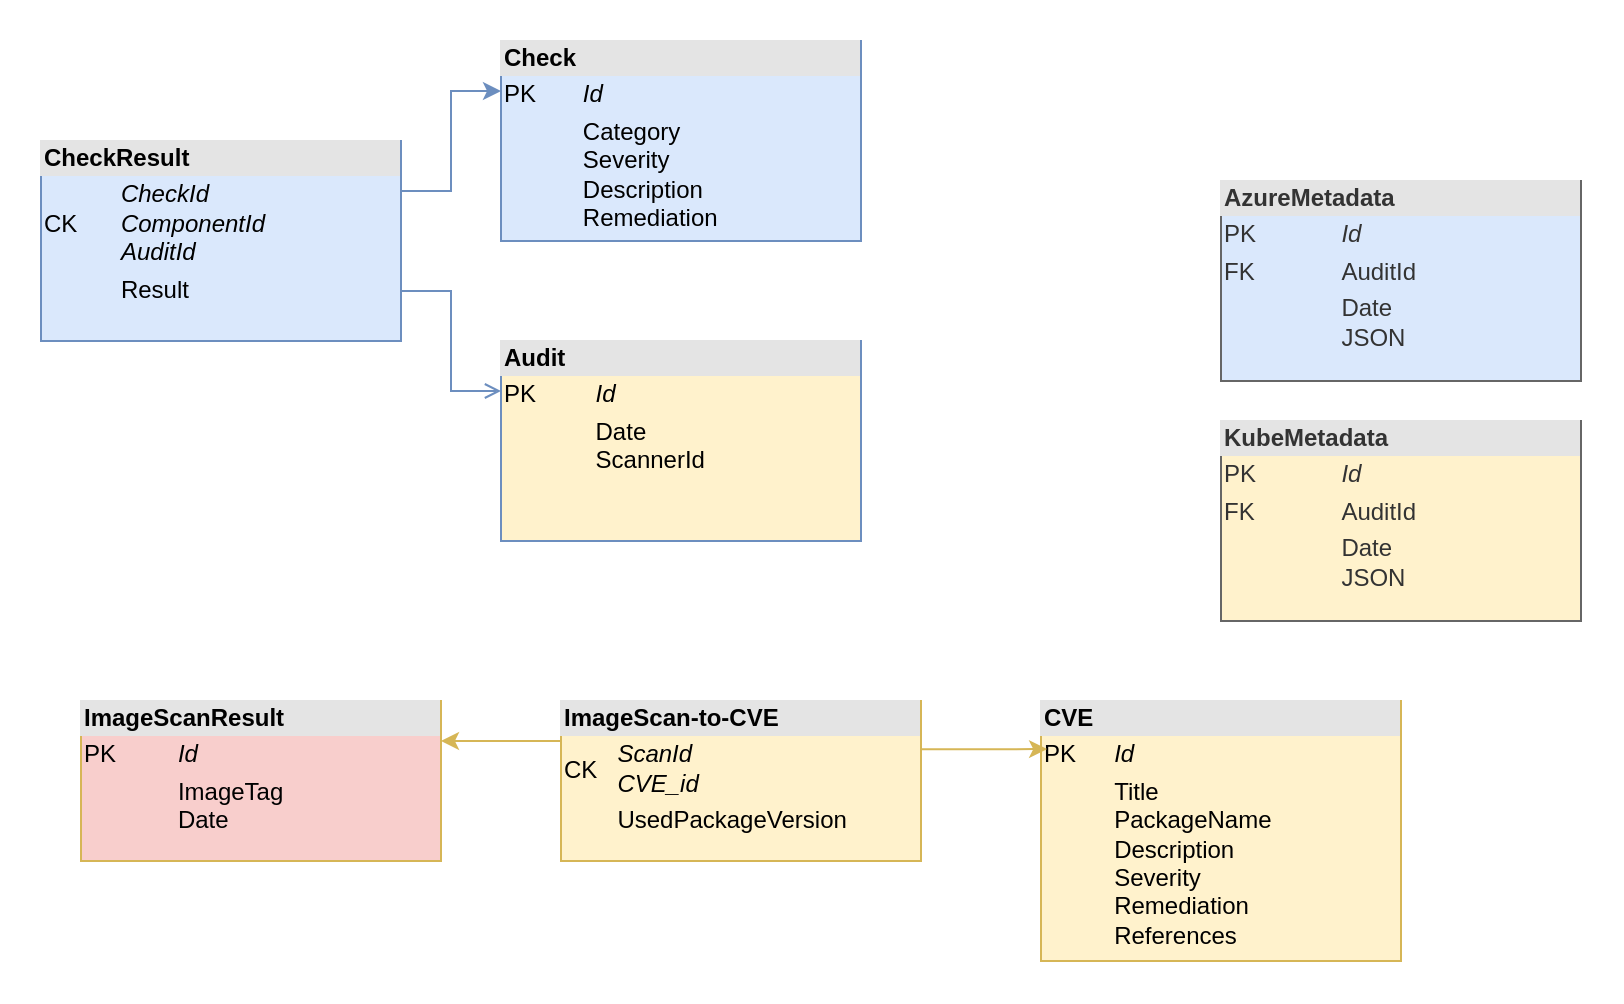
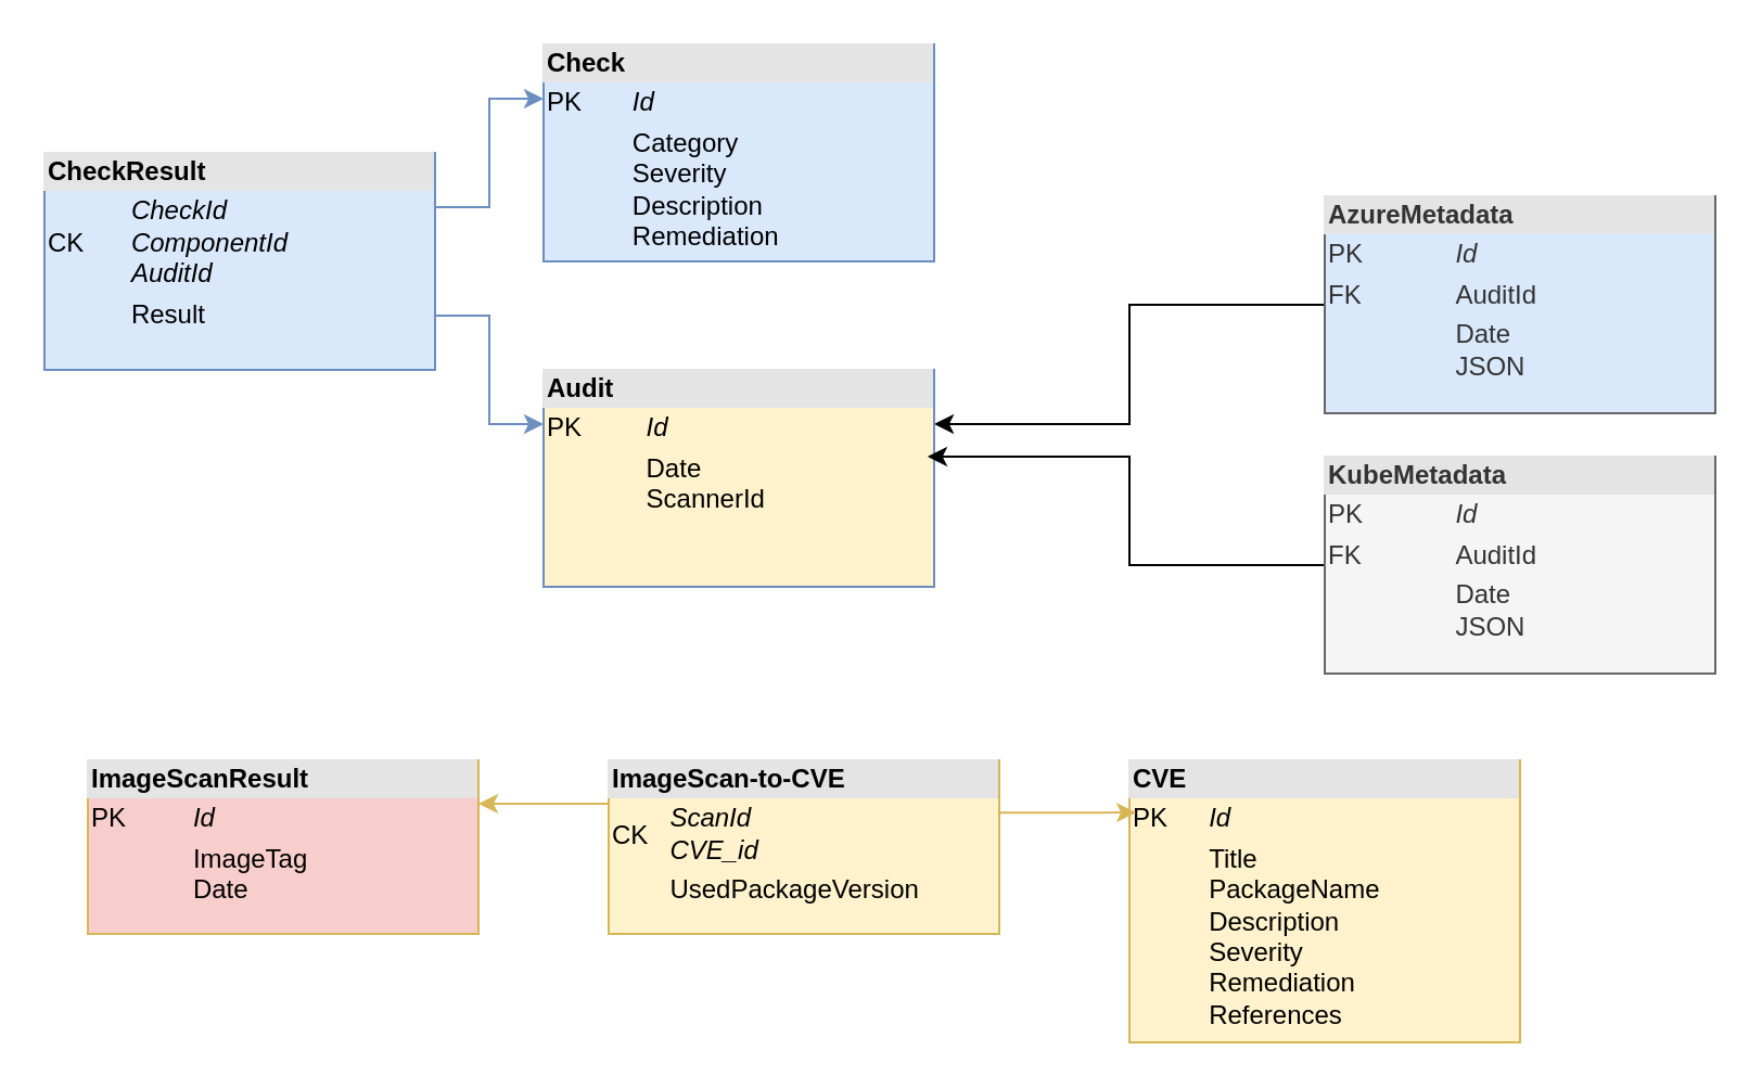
+ <mxCell id="6" style="edgeStyle=orthogonalEdgeStyle;rounded=0;orthogonalLoop=1;jettySize=auto;html=1;exitX=0;exitY=0.5;exitDx=0;exitDy=0;entryX=1;entryY=0.25;entryDx=0;entryDy=0;" parent="1" source="7" target="8" edge="1"><mxGeometry relative="1" as="geometry" /></mxCell>
- <mxCell id="4" style="edgeStyle=orthogonalEdgeStyle;rounded=0;orthogonalLoop=1;jettySize=auto;html=1;exitX=1;exitY=0.75;exitDx=0;exitDy=0;entryX=0;entryY=0.25;entryDx=0;entryDy=0;fillColor=#dae8fc;strokeColor=#6c8ebf;endArrow=open;" parent="1" source="5" target="8" edge="1"><mxGeometry relative="1" as="geometry" /></mxCell>
+ <mxCell id="4" style="edgeStyle=orthogonalEdgeStyle;rounded=0;orthogonalLoop=1;jettySize=auto;html=1;exitX=1;exitY=0.75;exitDx=0;exitDy=0;entryX=0;entryY=0.25;entryDx=0;entryDy=0;fillColor=#dae8fc;strokeColor=#6c8ebf;" parent="1" source="5" target="8" edge="1"><mxGeometry relative="1" as="geometry" /></mxCell>
+ <mxCell id="9" style="edgeStyle=orthogonalEdgeStyle;rounded=0;orthogonalLoop=1;jettySize=auto;html=1;exitX=0;exitY=0.5;exitDx=0;exitDy=0;entryX=0.983;entryY=0.4;entryDx=0;entryDy=0;entryPerimeter=0;" parent="1" source="10" target="8" edge="1"><mxGeometry relative="1" as="geometry" /></mxCell>
- <mxCell id="10" value="&lt;div style=&quot;box-sizing: border-box ; width: 100% ; background: #e4e4e4 ; padding: 2px&quot;&gt;&lt;b&gt;KubeMetadata&lt;/b&gt;&lt;/div&gt;&lt;table style=&quot;width: 100% ; font-size: 1em&quot; cellpadding=&quot;2&quot; cellspacing=&quot;0&quot;&gt;&lt;tbody&gt;&lt;tr&gt;&lt;td&gt;PK&lt;/td&gt;&lt;td&gt;&lt;i&gt;Id&lt;/i&gt;&lt;/td&gt;&lt;/tr&gt;&lt;tr&gt;&lt;td&gt;FK&lt;/td&gt;&lt;td&gt;AuditId&lt;/td&gt;&lt;/tr&gt;&lt;tr&gt;&lt;td&gt;&lt;br&gt;&lt;/td&gt;&lt;td&gt;Date&lt;br&gt;JSON&lt;br&gt;&lt;/td&gt;&lt;/tr&gt;&lt;tr&gt;&lt;td&gt;&lt;br&gt;&lt;/td&gt;&lt;td&gt;&lt;br&gt;&lt;/td&gt;&lt;/tr&gt;&lt;/tbody&gt;&lt;/table&gt;" style="verticalAlign=top;align=left;overflow=fill;html=1;fillColor=#fff2cc;strokeColor=#666666;fontColor=#333333;" parent="1" vertex="1"><mxGeometry x="610" y="210" width="180" height="100" as="geometry" /></mxCell>
+ <mxCell id="10" value="&lt;div style=&quot;box-sizing: border-box ; width: 100% ; background: #e4e4e4 ; padding: 2px&quot;&gt;&lt;b&gt;KubeMetadata&lt;/b&gt;&lt;/div&gt;&lt;table style=&quot;width: 100% ; font-size: 1em&quot; cellpadding=&quot;2&quot; cellspacing=&quot;0&quot;&gt;&lt;tbody&gt;&lt;tr&gt;&lt;td&gt;PK&lt;/td&gt;&lt;td&gt;&lt;i&gt;Id&lt;/i&gt;&lt;/td&gt;&lt;/tr&gt;&lt;tr&gt;&lt;td&gt;FK&lt;/td&gt;&lt;td&gt;AuditId&lt;/td&gt;&lt;/tr&gt;&lt;tr&gt;&lt;td&gt;&lt;br&gt;&lt;/td&gt;&lt;td&gt;Date&lt;br&gt;JSON&lt;br&gt;&lt;/td&gt;&lt;/tr&gt;&lt;tr&gt;&lt;td&gt;&lt;br&gt;&lt;/td&gt;&lt;td&gt;&lt;br&gt;&lt;/td&gt;&lt;/tr&gt;&lt;/tbody&gt;&lt;/table&gt;" style="verticalAlign=top;align=left;overflow=fill;html=1;fillColor=#f5f5f5;strokeColor=#666666;fontColor=#333333;" parent="1" vertex="1"><mxGeometry x="610" y="210" width="180" height="100" as="geometry" /></mxCell>
